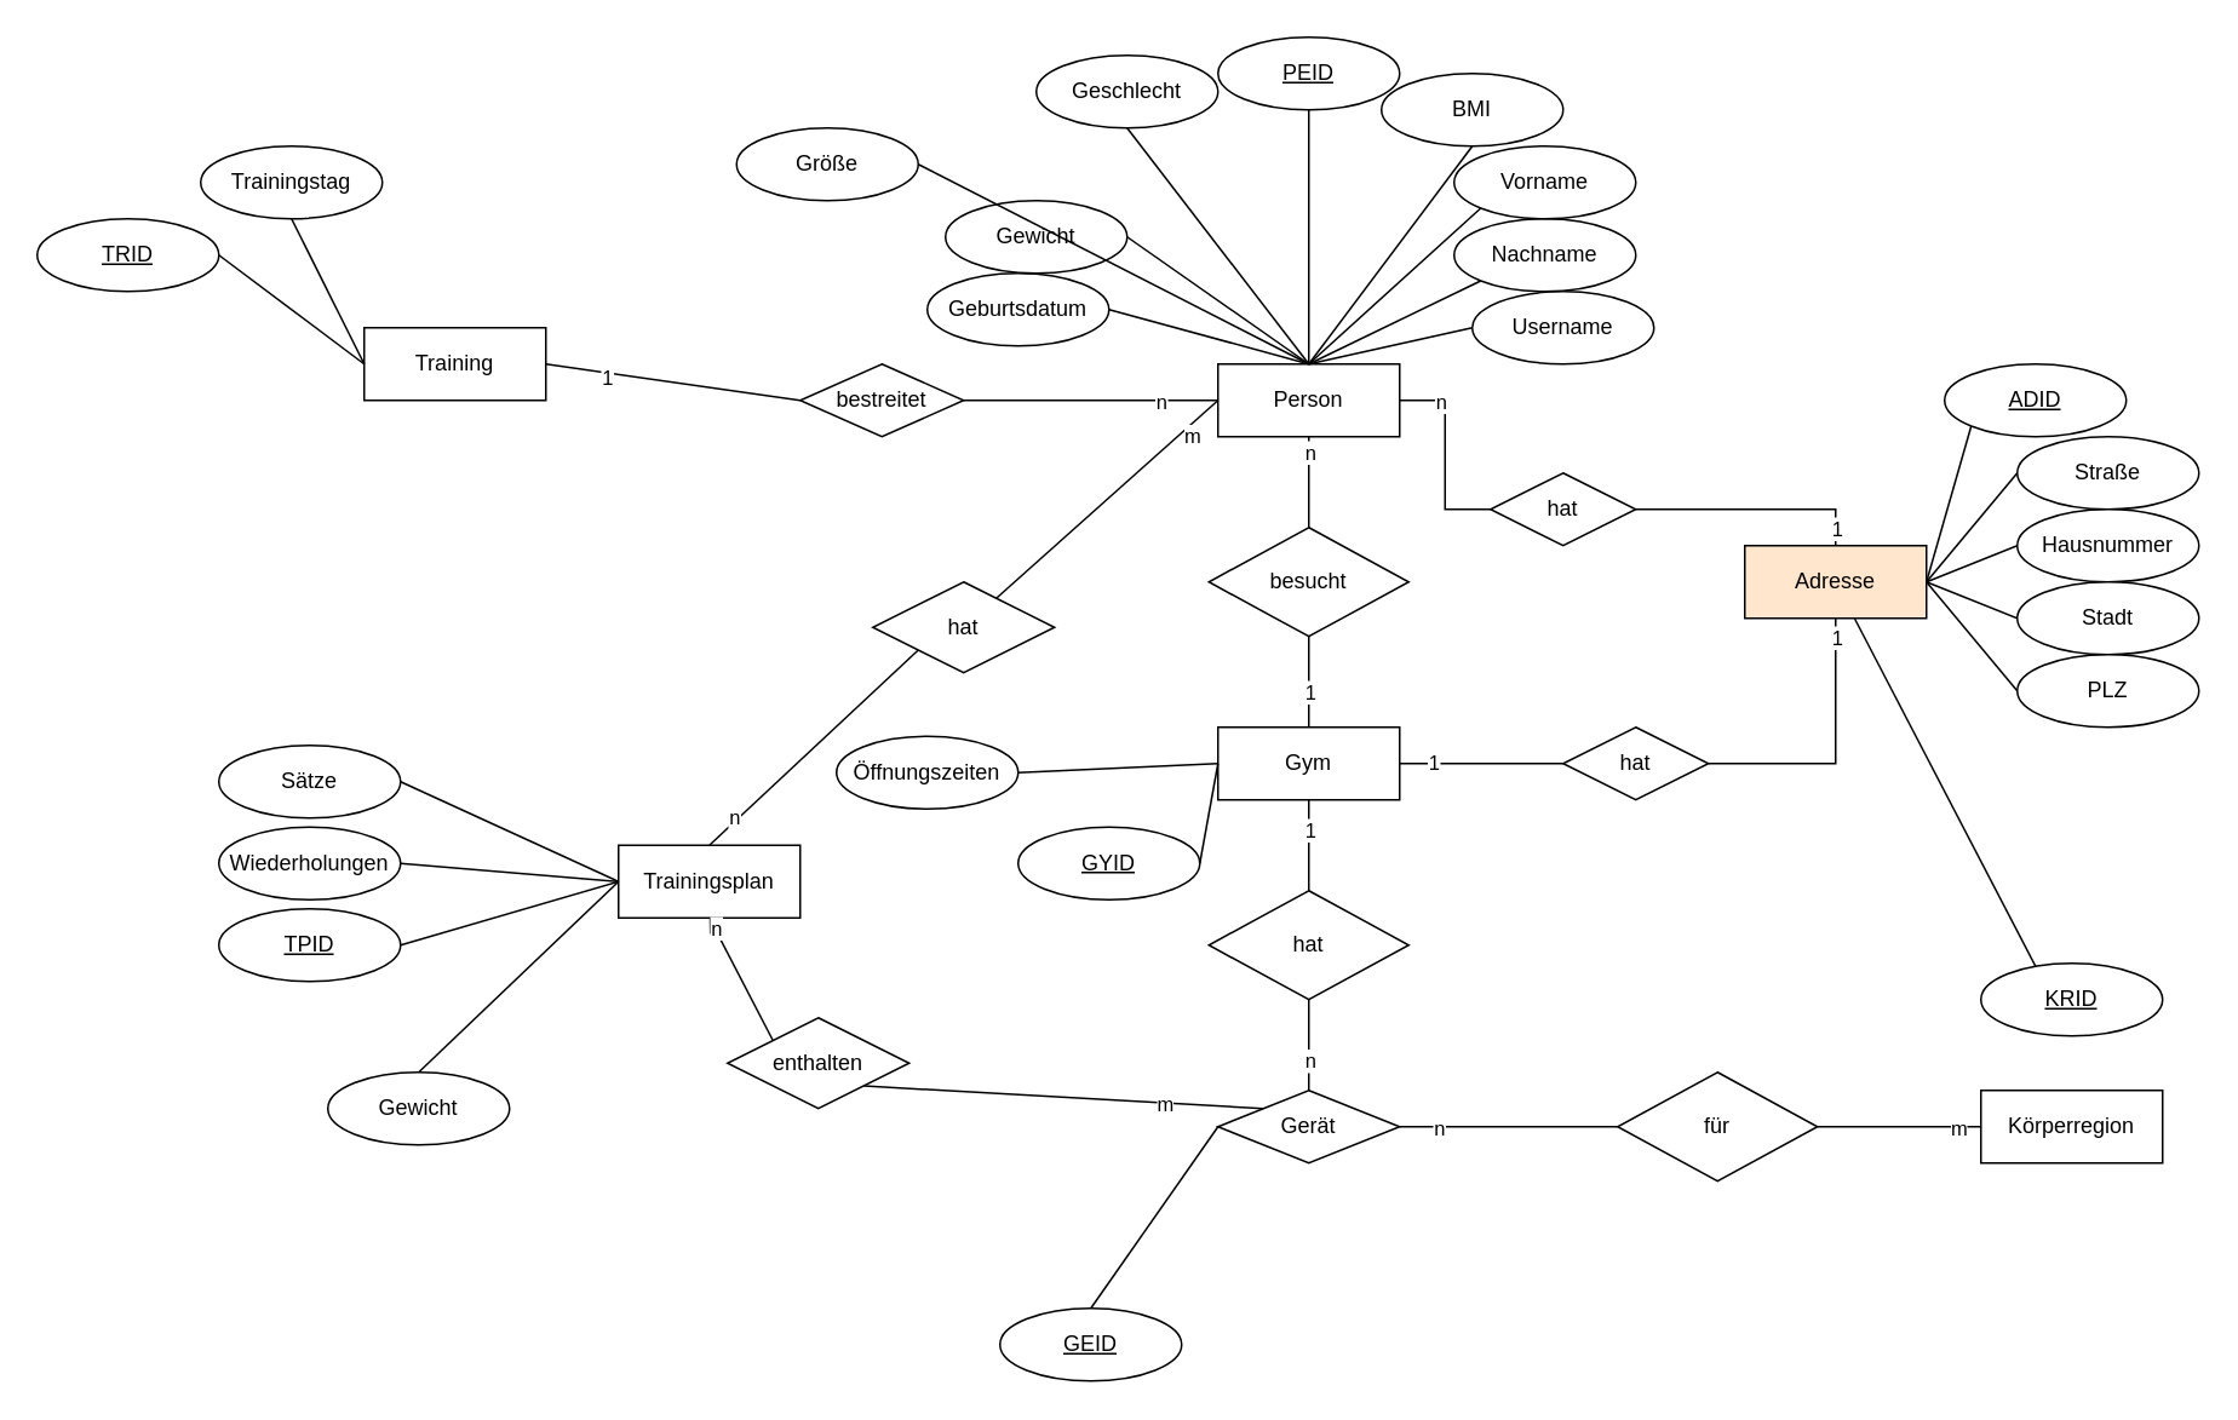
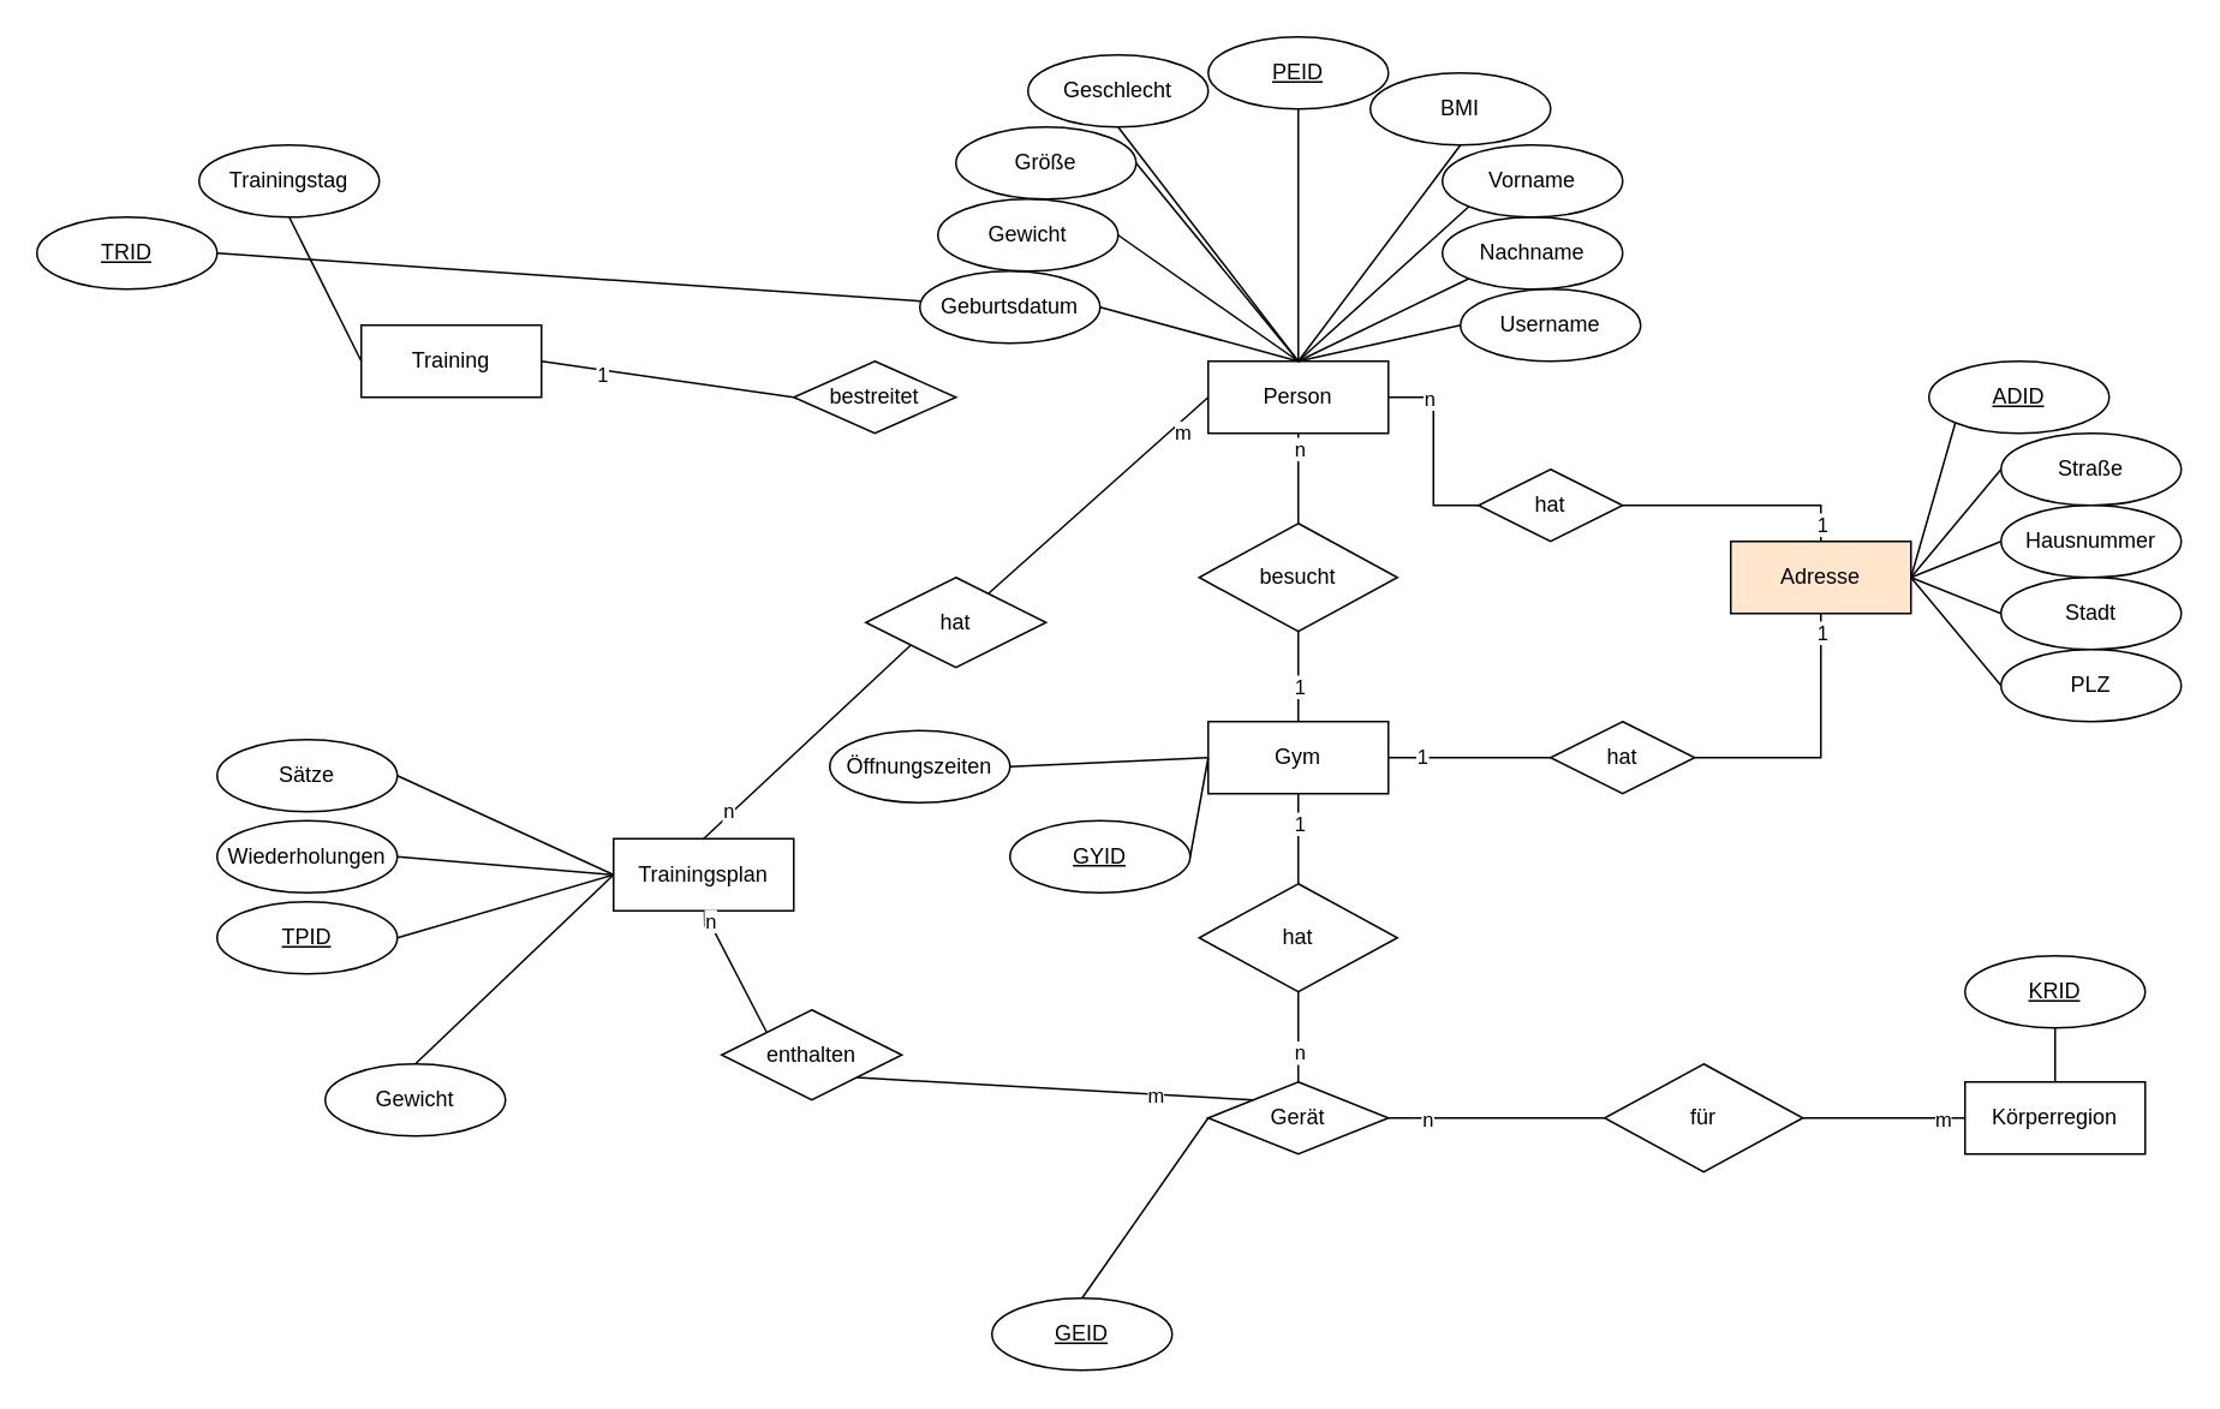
- <mxCell id="24" value="Größe" style="ellipse;whiteSpace=wrap;html=1;align=center;" parent="1" vertex="1"><mxGeometry x="405" y="70" width="100" height="40" as="geometry" /></mxCell>
+ <mxCell id="24" value="Größe" style="ellipse;whiteSpace=wrap;html=1;align=center;" parent="1" vertex="1"><mxGeometry x="530" y="70" width="100" height="40" as="geometry" /></mxCell>
- <mxCell id="88" style="edgeStyle=none;html=1;exitX=1;exitY=0.5;exitDx=0;exitDy=0;entryX=0;entryY=0.5;entryDx=0;entryDy=0;endArrow=none;endFill=0;" parent="1" source="89" target="84" edge="1"><mxGeometry relative="1" as="geometry" /></mxCell>
+ <mxCell id="88" style="edgeStyle=none;html=1;exitX=1;exitY=0.5;exitDx=0;exitDy=0;endArrow=none;endFill=0;" parent="1" source="89" target="20" edge="1"><mxGeometry relative="1" as="geometry" /></mxCell>
- <mxCell id="4" style="edgeStyle=none;rounded=0;orthogonalLoop=1;jettySize=auto;html=1;exitX=0;exitY=0.5;exitDx=0;exitDy=0;entryX=1;entryY=0.5;entryDx=0;entryDy=0;endArrow=none;endFill=0;" parent="1" source="8" target="87" edge="1"><mxGeometry relative="1" as="geometry" /></mxCell>
- <mxCell id="5" value="n" style="edgeLabel;html=1;align=center;verticalAlign=middle;resizable=0;points=[];" parent="4" vertex="1" connectable="0"><mxGeometry x="-0.509" y="4" relative="1" as="geometry"><mxPoint x="2" y="-4" as="offset" /></mxGeometry></mxCell>
- <mxCell id="68" style="edgeStyle=none;rounded=0;orthogonalLoop=1;jettySize=auto;html=1;exitX=0.5;exitY=1;exitDx=0;exitDy=0;endArrow=none;endFill=0;" parent="1" source="69" target="15" edge="1"><mxGeometry relative="1" as="geometry" /></mxCell>
+ <mxCell id="68" style="edgeStyle=none;rounded=0;orthogonalLoop=1;jettySize=auto;html=1;exitX=0.5;exitY=1;exitDx=0;exitDy=0;endArrow=none;endFill=0;" parent="1" source="69" target="16" edge="1"><mxGeometry relative="1" as="geometry" /></mxCell>
